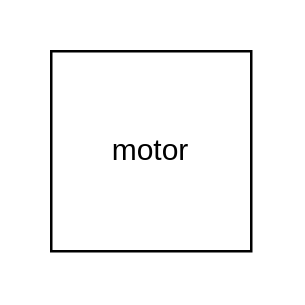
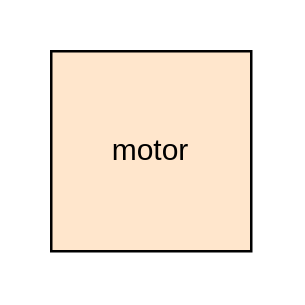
- <mxCell id="2" value="motor" style="whiteSpace=wrap;html=1;aspect=fixed;" vertex="1" parent="1"><mxGeometry x="20" y="20" width="80" height="80" as="geometry" /></mxCell>
+ <mxCell id="2" value="motor" style="whiteSpace=wrap;html=1;aspect=fixed;fillColor=#ffe6cc;" vertex="1" parent="1"><mxGeometry x="20" y="20" width="80" height="80" as="geometry" /></mxCell>
